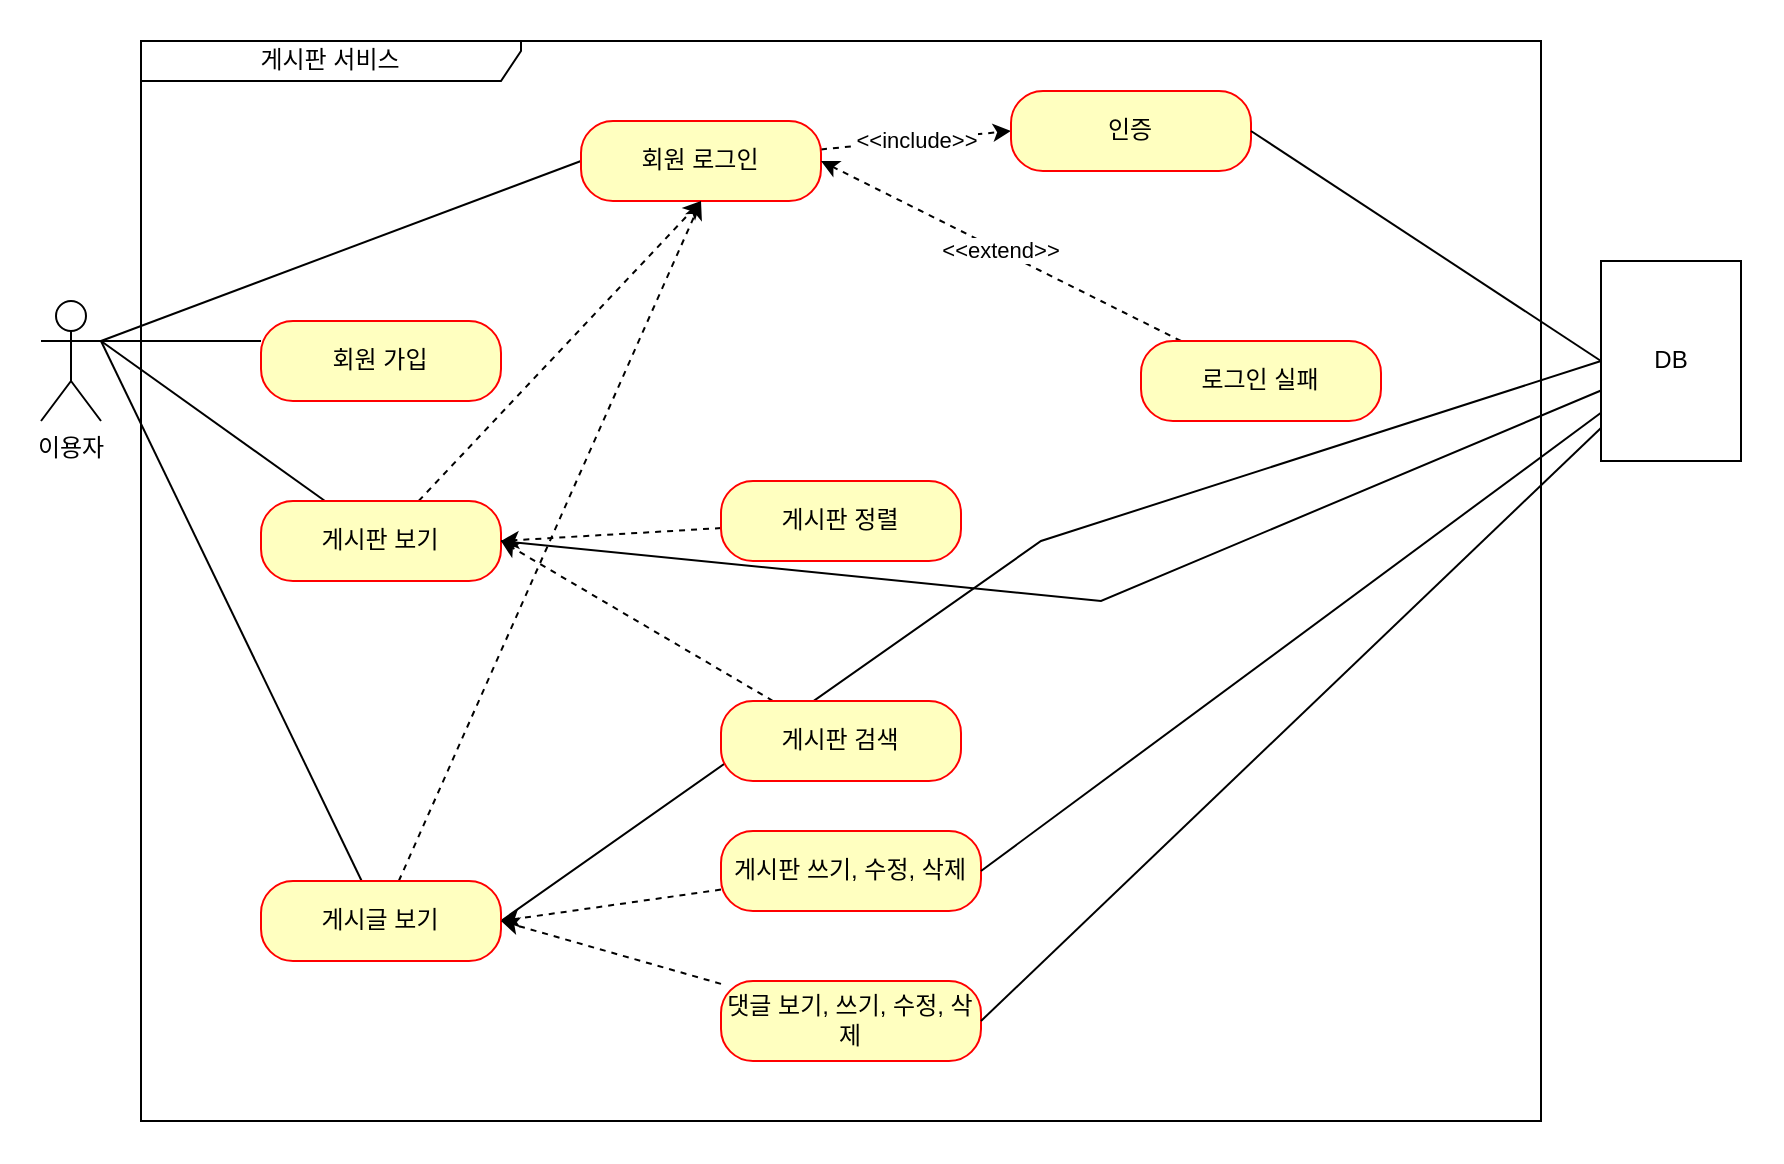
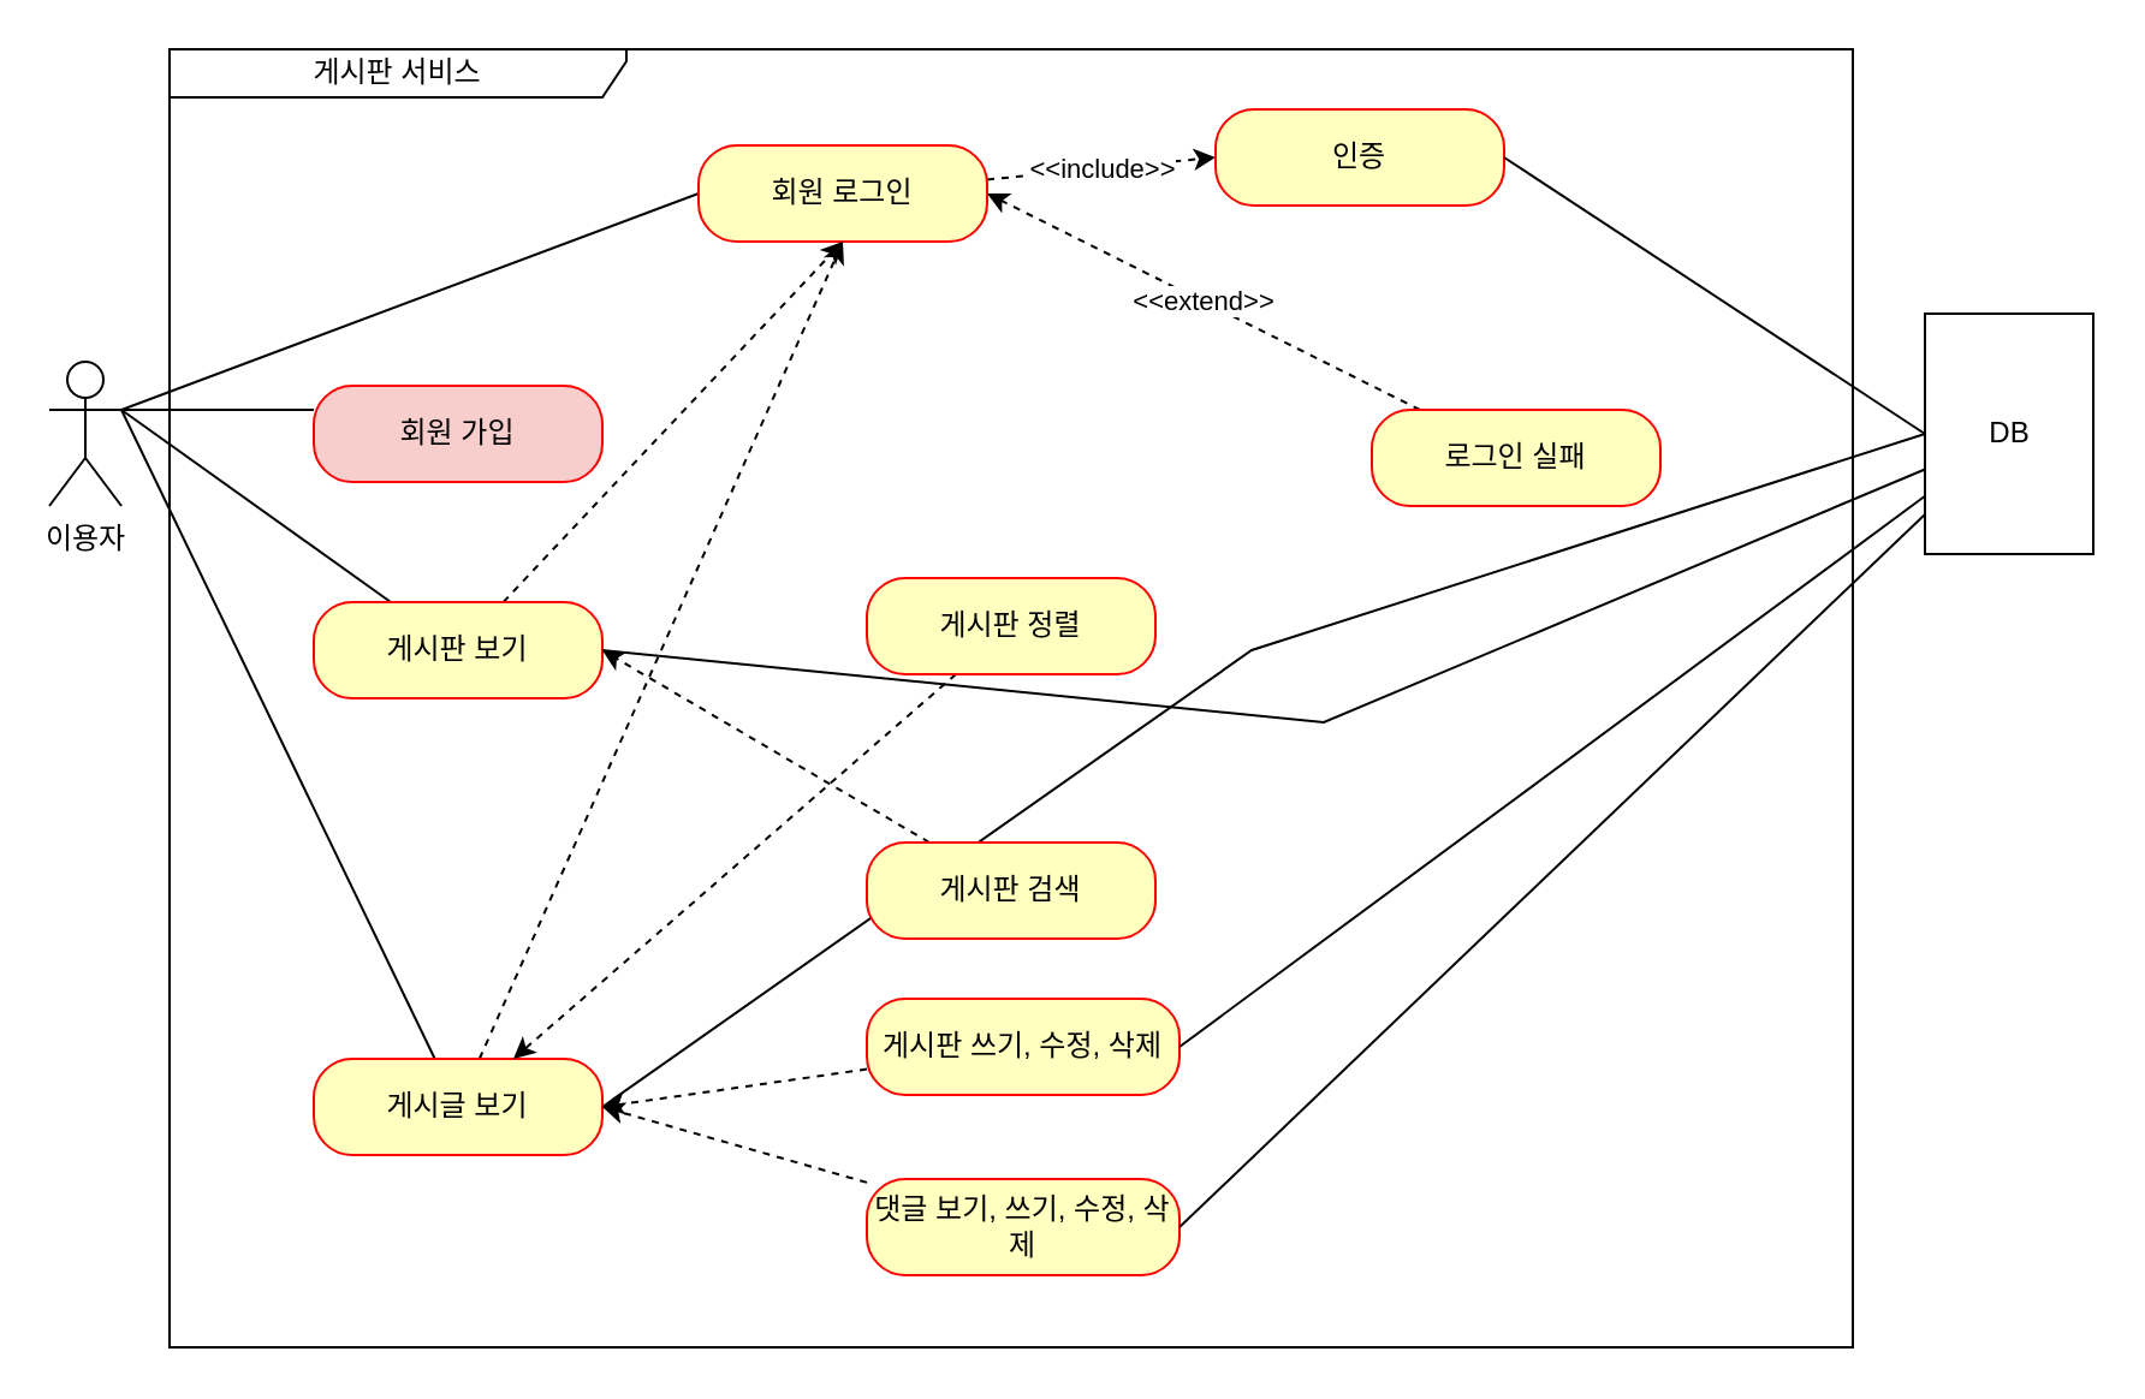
- <mxCell id="8" value="회원 가입" style="rounded=1;whiteSpace=wrap;html=1;arcSize=40;fontColor=#000000;fillColor=#ffffc0;strokeColor=#ff0000;" vertex="1" parent="1"><mxGeometry x="130" y="160" width="120" height="40" as="geometry" /></mxCell>
+ <mxCell id="8" value="회원 가입" style="rounded=1;whiteSpace=wrap;html=1;arcSize=40;fontColor=#000000;fillColor=#f8cecc;strokeColor=#ff0000;" vertex="1" parent="1"><mxGeometry x="130" y="160" width="120" height="40" as="geometry" /></mxCell>
- <mxCell id="22" style="edgeStyle=none;rounded=0;orthogonalLoop=1;jettySize=auto;html=1;entryX=1;entryY=0.5;entryDx=0;entryDy=0;dashed=1;endArrow=classic;endFill=1;" edge="1" parent="1" source="23" target="11"><mxGeometry relative="1" as="geometry" /></mxCell>
+ <mxCell id="22" style="edgeStyle=none;rounded=0;orthogonalLoop=1;jettySize=auto;html=1;dashed=1;endArrow=classic;endFill=1;" edge="1" parent="1" source="23" target="15"><mxGeometry relative="1" as="geometry" /></mxCell>
